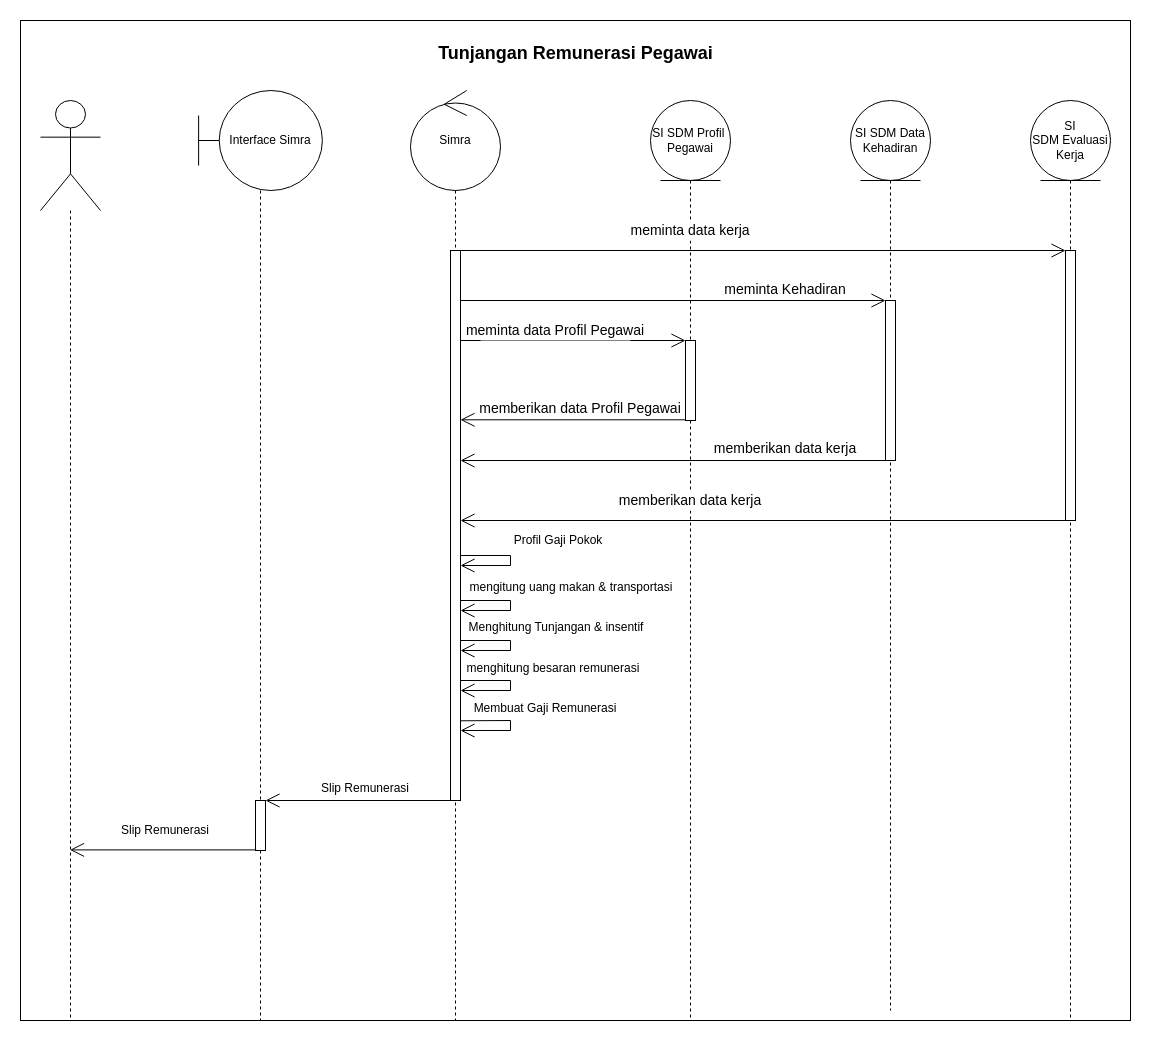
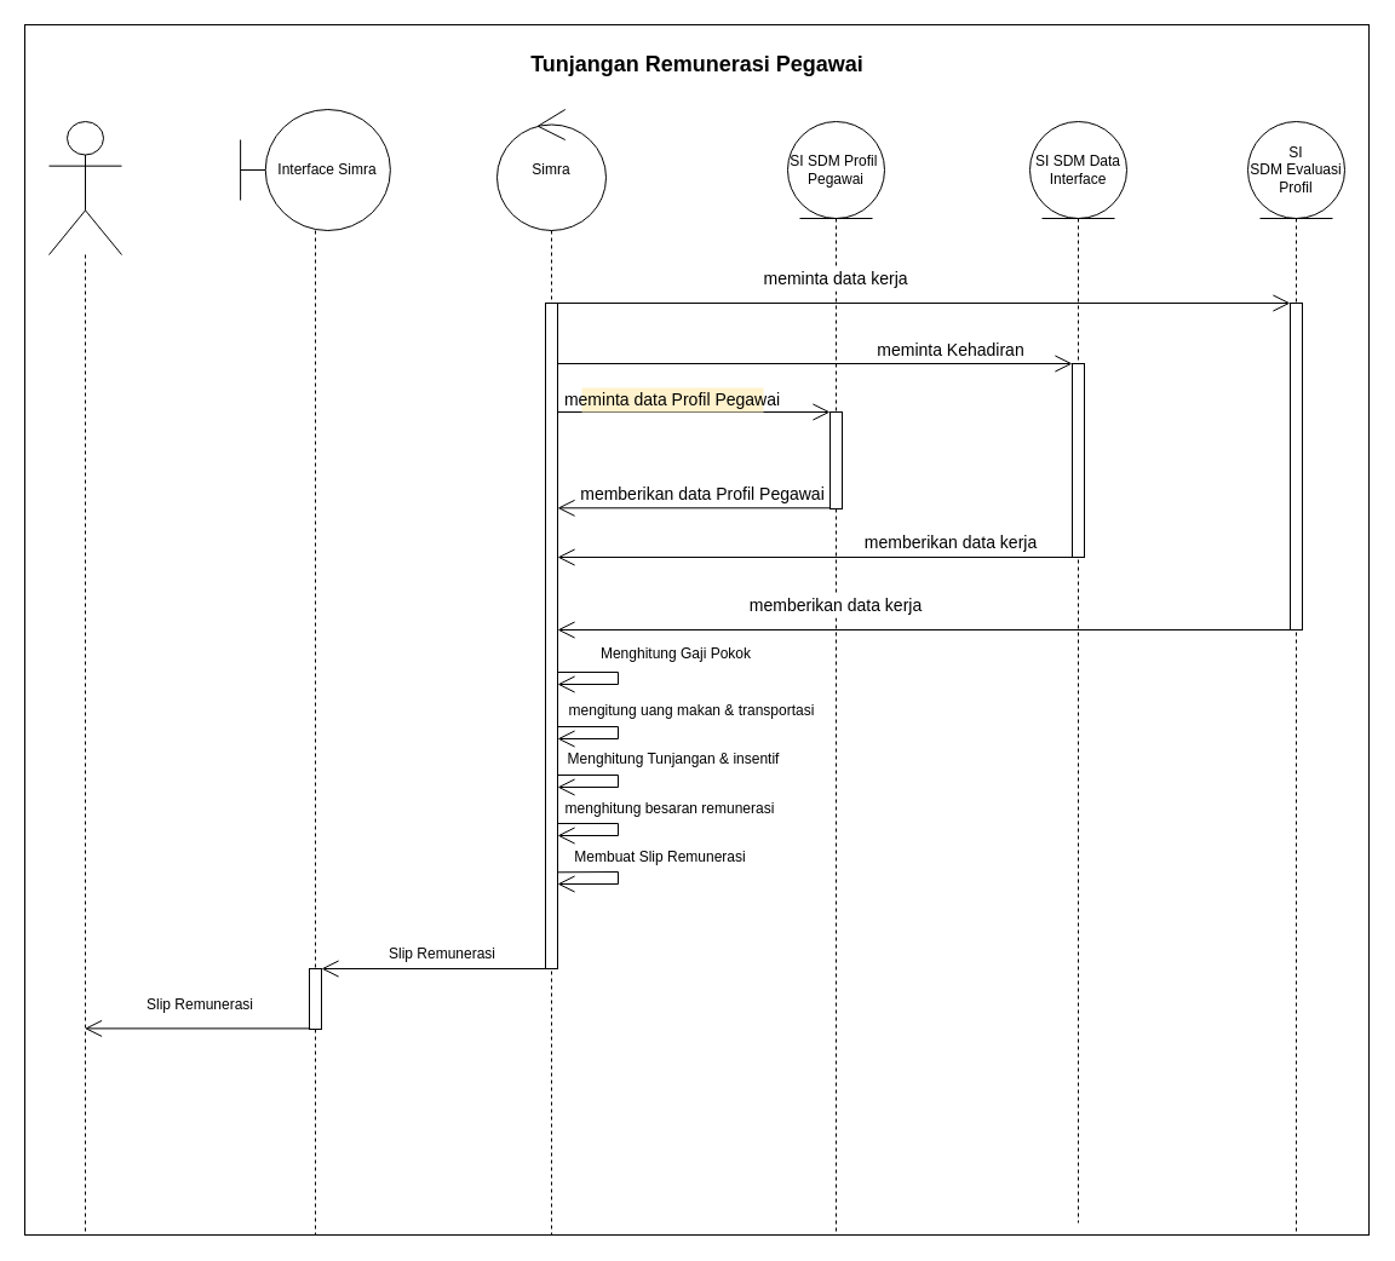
- <mxCell id="7" value="SI SDM Data&lt;div&gt;Kehadiran&lt;/div&gt;" style="shape=umlLifeline;perimeter=lifelinePerimeter;whiteSpace=wrap;html=1;container=1;dropTarget=0;collapsible=0;recursiveResize=0;outlineConnect=0;portConstraint=eastwest;newEdgeStyle={&quot;curved&quot;:0,&quot;rounded&quot;:0};participant=umlEntity;size=80;" vertex="1" parent="1"><mxGeometry x="850" y="100" width="80" height="910" as="geometry" /></mxCell>
+ <mxCell id="7" value="SI SDM Data&lt;div&gt;Interface&lt;/div&gt;" style="shape=umlLifeline;perimeter=lifelinePerimeter;whiteSpace=wrap;html=1;container=1;dropTarget=0;collapsible=0;recursiveResize=0;outlineConnect=0;portConstraint=eastwest;newEdgeStyle={&quot;curved&quot;:0,&quot;rounded&quot;:0};participant=umlEntity;size=80;" vertex="1" parent="1"><mxGeometry x="850" y="100" width="80" height="910" as="geometry" /></mxCell>
- <mxCell id="8" value="SI SDM&amp;nbsp;&lt;span style=&quot;background-color: transparent; color: light-dark(rgb(0, 0, 0), rgb(255, 255, 255));&quot;&gt;Evaluasi Kerja&lt;/span&gt;" style="shape=umlLifeline;perimeter=lifelinePerimeter;whiteSpace=wrap;html=1;container=1;dropTarget=0;collapsible=0;recursiveResize=0;outlineConnect=0;portConstraint=eastwest;newEdgeStyle={&quot;curved&quot;:0,&quot;rounded&quot;:0};participant=umlEntity;size=80;" vertex="1" parent="1"><mxGeometry x="1030" y="100" width="80" height="920" as="geometry" /></mxCell>
+ <mxCell id="8" value="SI SDM&amp;nbsp;&lt;span style=&quot;background-color: transparent; color: light-dark(rgb(0, 0, 0), rgb(255, 255, 255));&quot;&gt;Evaluasi Profil&lt;/span&gt;" style="shape=umlLifeline;perimeter=lifelinePerimeter;whiteSpace=wrap;html=1;container=1;dropTarget=0;collapsible=0;recursiveResize=0;outlineConnect=0;portConstraint=eastwest;newEdgeStyle={&quot;curved&quot;:0,&quot;rounded&quot;:0};participant=umlEntity;size=80;" vertex="1" parent="1"><mxGeometry x="1030" y="100" width="80" height="920" as="geometry" /></mxCell>
- <mxCell id="28" value="&lt;span style=&quot;font-size: 14px; text-wrap-mode: nowrap;&quot;&gt;meminta data Profil Pegawai&lt;/span&gt;" style="html=1;whiteSpace=wrap;strokeWidth=0;strokeColor=none;" vertex="1" parent="1"><mxGeometry x="480" y="320" width="150" height="20" as="geometry" /></mxCell>
+ <mxCell id="28" value="&lt;span style=&quot;font-size: 14px; text-wrap-mode: nowrap;&quot;&gt;meminta data Profil Pegawai&lt;/span&gt;" style="html=1;whiteSpace=wrap;strokeWidth=0;strokeColor=none;fillColor=#fff2cc;" vertex="1" parent="1"><mxGeometry x="480" y="320" width="150" height="20" as="geometry" /></mxCell>
- <mxCell id="30" value="&lt;span style=&quot;text-wrap-mode: nowrap;&quot;&gt;&lt;font style=&quot;font-size: 12px;&quot;&gt;Profil Gaji Pokok&lt;/font&gt;&lt;/span&gt;" style="html=1;whiteSpace=wrap;strokeWidth=0;strokeColor=none;" vertex="1" parent="1"><mxGeometry x="483" y="530" width="150" height="20" as="geometry" /></mxCell>
+ <mxCell id="30" value="&lt;span style=&quot;text-wrap-mode: nowrap;&quot;&gt;&lt;font style=&quot;font-size: 12px;&quot;&gt;Menghitung Gaji Pokok&lt;/font&gt;&lt;/span&gt;" style="html=1;whiteSpace=wrap;strokeWidth=0;strokeColor=none;" vertex="1" parent="1"><mxGeometry x="483" y="530" width="150" height="20" as="geometry" /></mxCell>
- <mxCell id="36" value="&lt;span style=&quot;text-wrap-mode: nowrap;&quot;&gt;&lt;font style=&quot;font-size: 12px;&quot;&gt;Membuat Gaji Remunerasi&lt;/font&gt;&lt;/span&gt;" style="html=1;whiteSpace=wrap;strokeWidth=0;strokeColor=none;" vertex="1" parent="1"><mxGeometry x="470" y="698" width="150" height="20" as="geometry" /></mxCell>
+ <mxCell id="36" value="&lt;span style=&quot;text-wrap-mode: nowrap;&quot;&gt;&lt;font style=&quot;font-size: 12px;&quot;&gt;Membuat Slip Remunerasi&lt;/font&gt;&lt;/span&gt;" style="html=1;whiteSpace=wrap;strokeWidth=0;strokeColor=none;" vertex="1" parent="1"><mxGeometry x="470" y="698" width="150" height="20" as="geometry" /></mxCell>
